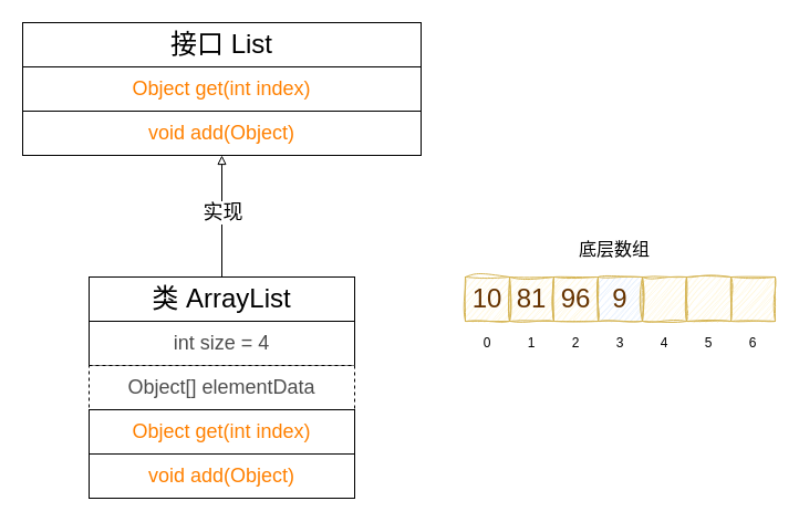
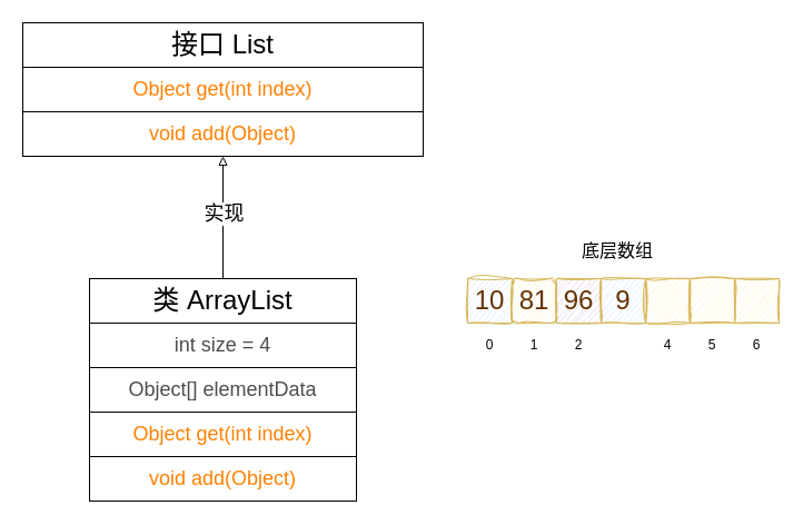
- <mxCell id="2" value="&lt;font style=&quot;color: rgb(102, 51, 0);&quot;&gt;10&lt;/font&gt;" style="whiteSpace=wrap;html=1;aspect=fixed;sketch=1;curveFitting=1;jiggle=2;fillColor=#fff2cc;strokeColor=#d6b656;fontSize=24;" parent="1" vertex="1"><mxGeometry x="420" y="250" width="40" height="40" as="geometry" /></mxCell>
+ <mxCell id="2" value="&lt;font style=&quot;color: rgb(102, 51, 0);&quot;&gt;10&lt;/font&gt;" style="whiteSpace=wrap;html=1;aspect=fixed;sketch=1;curveFitting=1;jiggle=2;fillColor=#dae8fc;strokeColor=#d6b656;fontSize=24;" parent="1" vertex="1"><mxGeometry x="420" y="250" width="40" height="40" as="geometry" /></mxCell>
- <mxCell id="3" value="&lt;font style=&quot;color: rgb(102, 51, 0);&quot;&gt;81&lt;/font&gt;" style="whiteSpace=wrap;html=1;aspect=fixed;sketch=1;curveFitting=1;jiggle=2;fillColor=#fff2cc;strokeColor=#d6b656;fontSize=24;" parent="1" vertex="1"><mxGeometry x="460" y="250" width="40" height="40" as="geometry" /></mxCell>
+ <mxCell id="3" value="&lt;font style=&quot;color: rgb(102, 51, 0);&quot;&gt;81&lt;/font&gt;" style="whiteSpace=wrap;html=1;aspect=fixed;sketch=1;curveFitting=1;jiggle=2;fillColor=#fff2cc;strokeColor=#d6b656;fontSize=24;rounded=1;" parent="1" vertex="1"><mxGeometry x="460" y="250" width="40" height="40" as="geometry" /></mxCell>
- <mxCell id="4" value="&lt;font style=&quot;color: rgb(102, 51, 0);&quot;&gt;96&lt;/font&gt;" style="whiteSpace=wrap;html=1;aspect=fixed;sketch=1;curveFitting=1;jiggle=2;fillColor=#fff2cc;strokeColor=#d6b656;fontSize=24;" parent="1" vertex="1"><mxGeometry x="500" y="250" width="40" height="40" as="geometry" /></mxCell>
+ <mxCell id="4" value="&lt;font style=&quot;color: rgb(102, 51, 0);&quot;&gt;96&lt;/font&gt;" style="whiteSpace=wrap;html=1;aspect=fixed;sketch=1;curveFitting=1;jiggle=2;fillColor=#e1d5e7;strokeColor=#d6b656;fontSize=24;" parent="1" vertex="1"><mxGeometry x="500" y="250" width="40" height="40" as="geometry" /></mxCell>
- <mxCell id="11" value="3" style="text;html=1;align=center;verticalAlign=middle;whiteSpace=wrap;rounded=0;" parent="1" vertex="1"><mxGeometry x="540" y="290" width="40" height="40" as="geometry" /></mxCell>
- <mxCell id="20" value="&lt;font style=&quot;font-size: 18px; color: rgb(77, 77, 77);&quot;&gt;Object[] elementData&lt;/font&gt;" style="rounded=0;whiteSpace=wrap;html=1;dashed=1;" vertex="1" parent="1"><mxGeometry x="80" y="330" width="240" height="40" as="geometry" /></mxCell>
+ <mxCell id="20" value="&lt;font style=&quot;font-size: 18px; color: rgb(77, 77, 77);&quot;&gt;Object[] elementData&lt;/font&gt;" style="rounded=0;whiteSpace=wrap;html=1;" vertex="1" parent="1"><mxGeometry x="80" y="330" width="240" height="40" as="geometry" /></mxCell>
